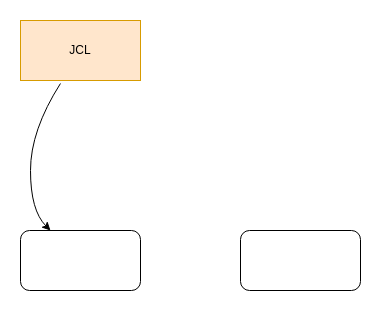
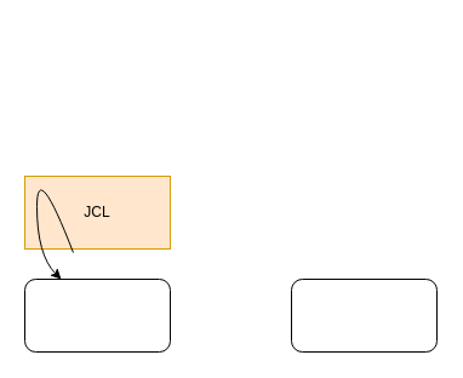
- <mxCell id="2" value="JCL" style="rounded=0;whiteSpace=wrap;html=1;fillColor=#ffe6cc;strokeColor=#d79b00;" vertex="1" parent="1"><mxGeometry x="20" y="20" width="120" height="60" as="geometry" /></mxCell>
+ <mxCell id="2" value="JCL" style="rounded=0;whiteSpace=wrap;html=1;fillColor=#ffe6cc;strokeColor=#d79b00;" vertex="1" parent="1"><mxGeometry x="20" y="145" width="120" height="60" as="geometry" /></mxCell>
